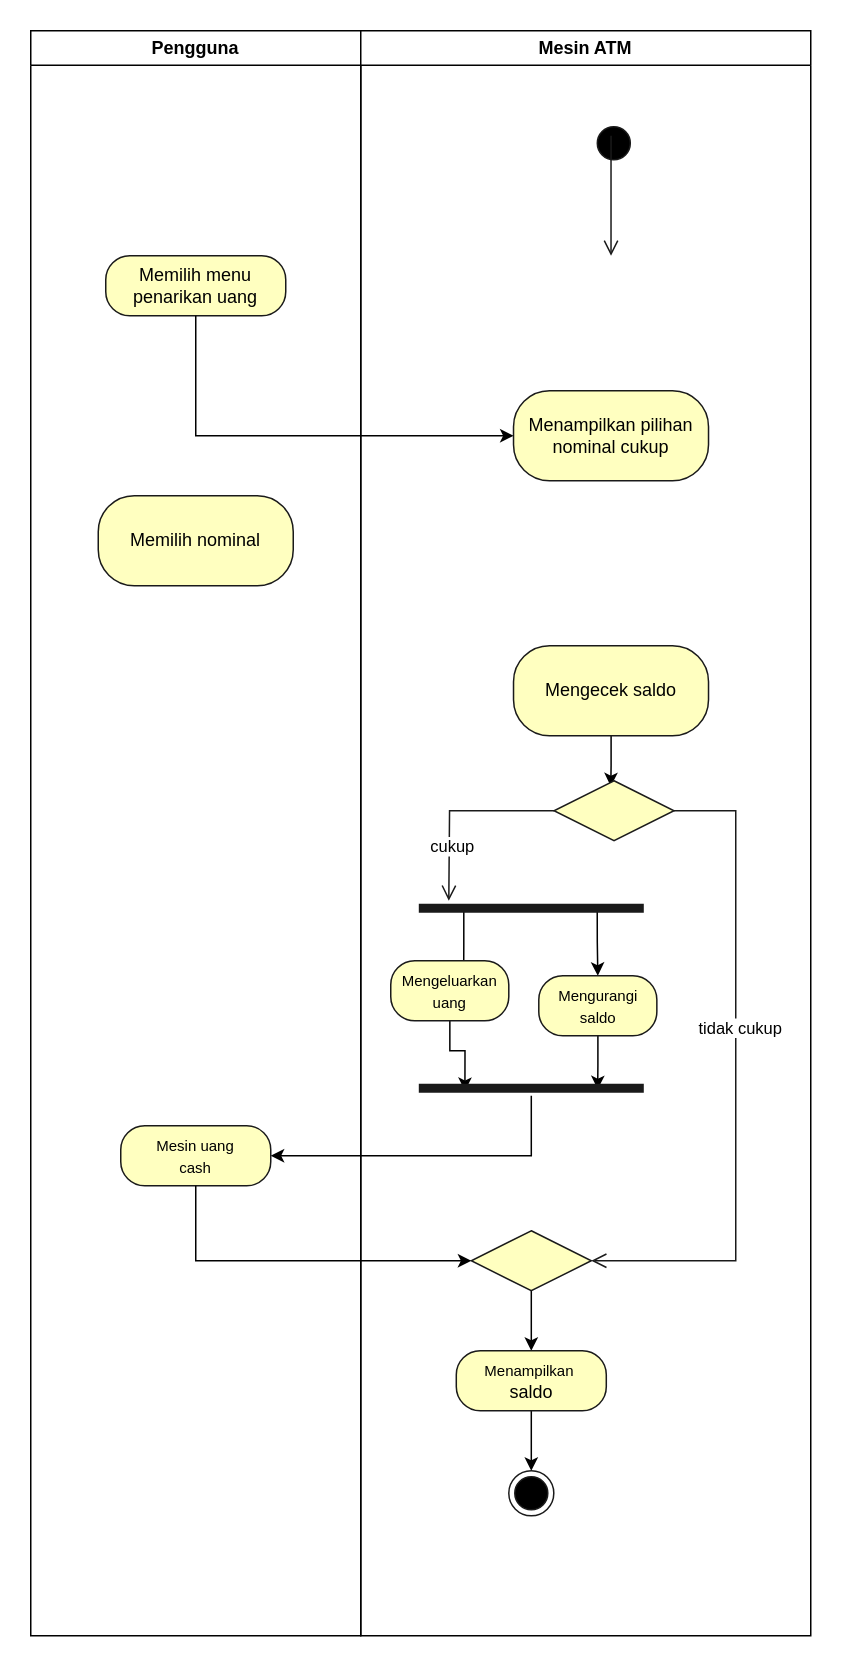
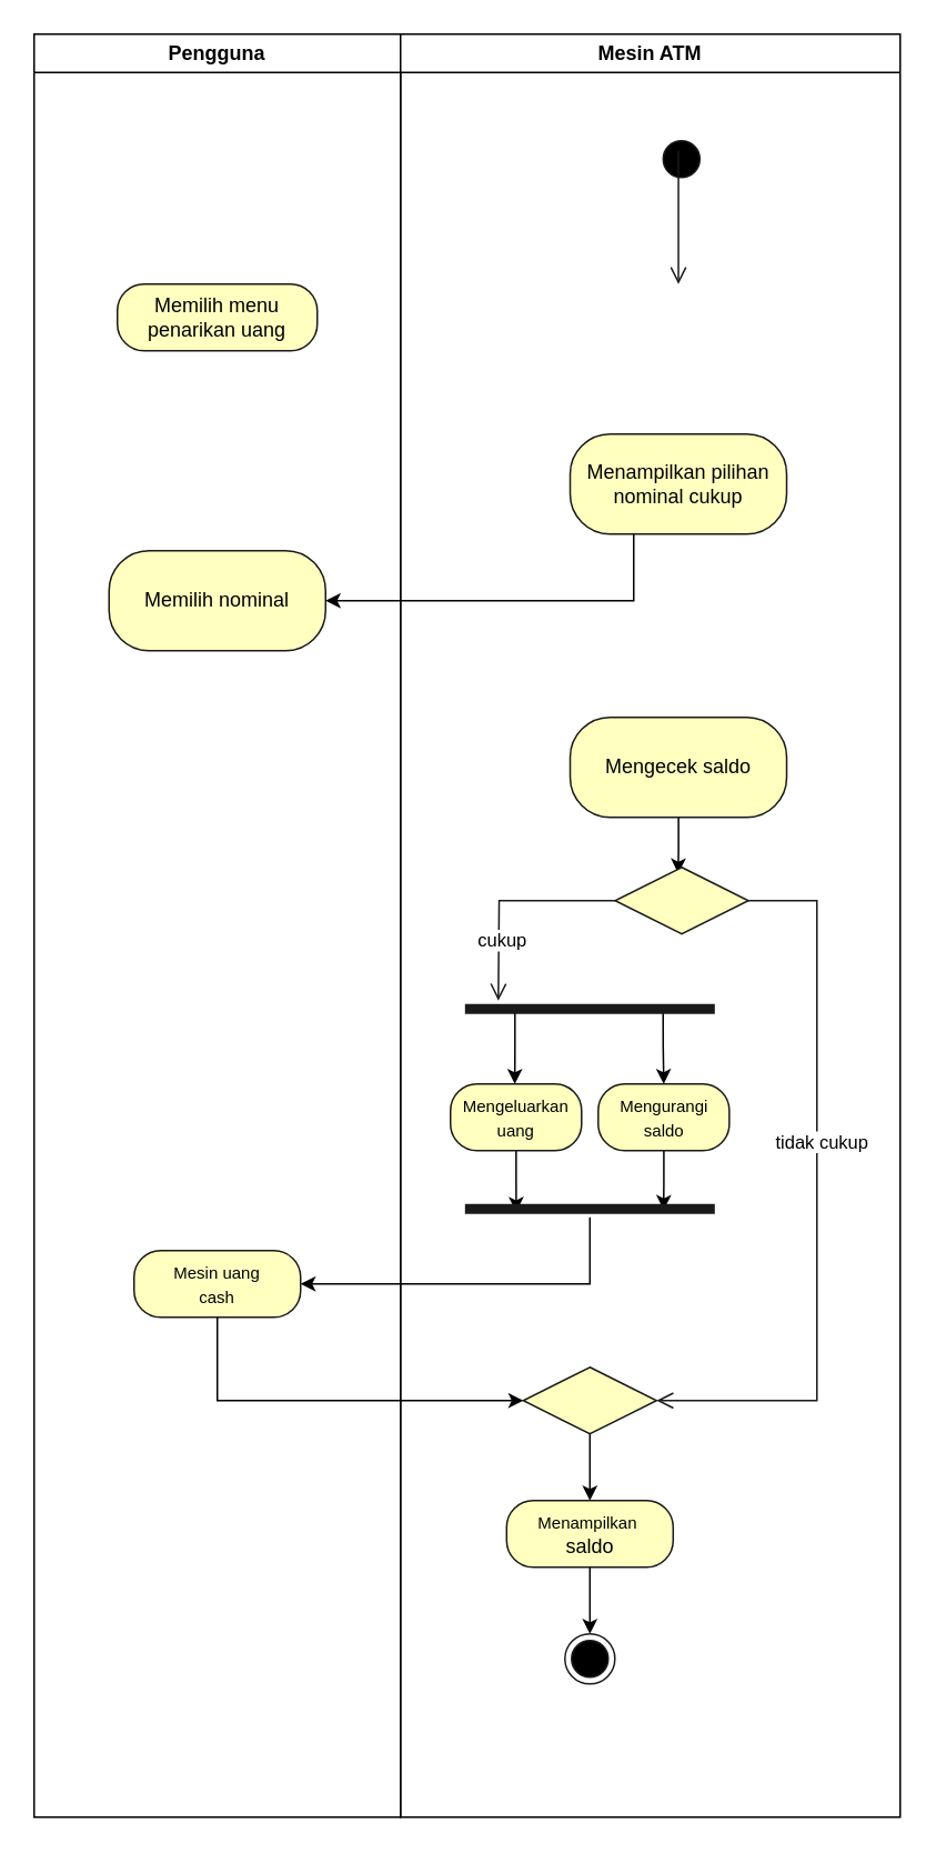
- <mxCell id="30" style="edgeStyle=orthogonalEdgeStyle;rounded=0;orthogonalLoop=1;jettySize=auto;html=1;entryX=0;entryY=0.5;entryDx=0;entryDy=0;" edge="1" parent="1" source="3" target="9"><mxGeometry relative="1" as="geometry"><Array as="points"><mxPoint x="130" y="290" /></Array></mxGeometry></mxCell>
+ <mxCell id="31" style="edgeStyle=orthogonalEdgeStyle;rounded=0;orthogonalLoop=1;jettySize=auto;html=1;entryX=1;entryY=0.5;entryDx=0;entryDy=0;" edge="1" parent="1" source="9" target="4"><mxGeometry relative="1" as="geometry"><Array as="points"><mxPoint x="380" y="360" /></Array></mxGeometry></mxCell>
- <mxCell id="21" value="&lt;font style=&quot;font-size: 10px;&quot;&gt;Mengeluarkan uang&lt;/font&gt;" style="rounded=1;whiteSpace=wrap;html=1;arcSize=40;fontColor=#000000;fillColor=#ffffc0;strokeColor=#1A1A1A;" vertex="1" parent="6"><mxGeometry x="20" y="620" width="78.7" height="40" as="geometry" /></mxCell>
+ <mxCell id="21" value="&lt;font style=&quot;font-size: 10px;&quot;&gt;Mengeluarkan uang&lt;/font&gt;" style="rounded=1;whiteSpace=wrap;html=1;arcSize=40;fontColor=#000000;fillColor=#ffffc0;strokeColor=#1A1A1A;" vertex="1" parent="6"><mxGeometry x="30" y="630" width="78.7" height="40" as="geometry" /></mxCell>
